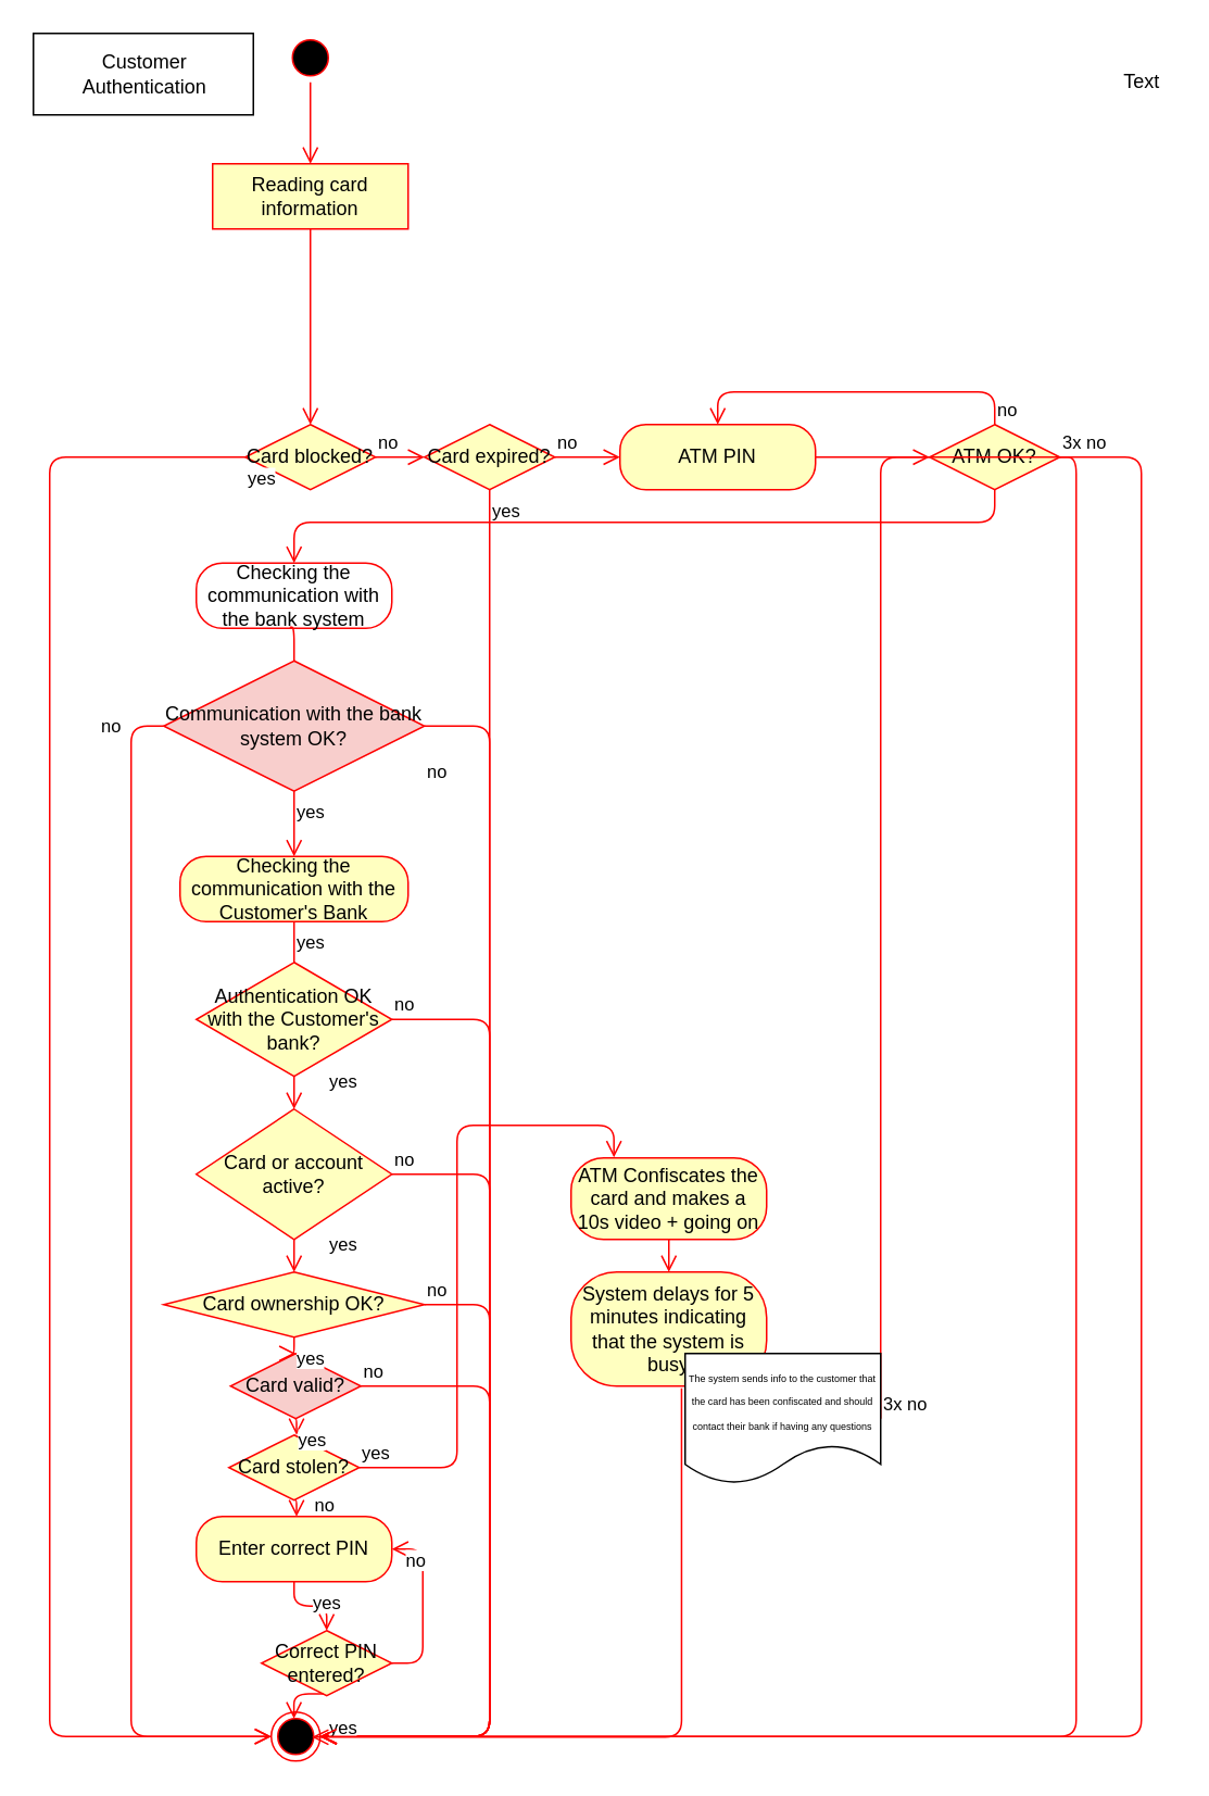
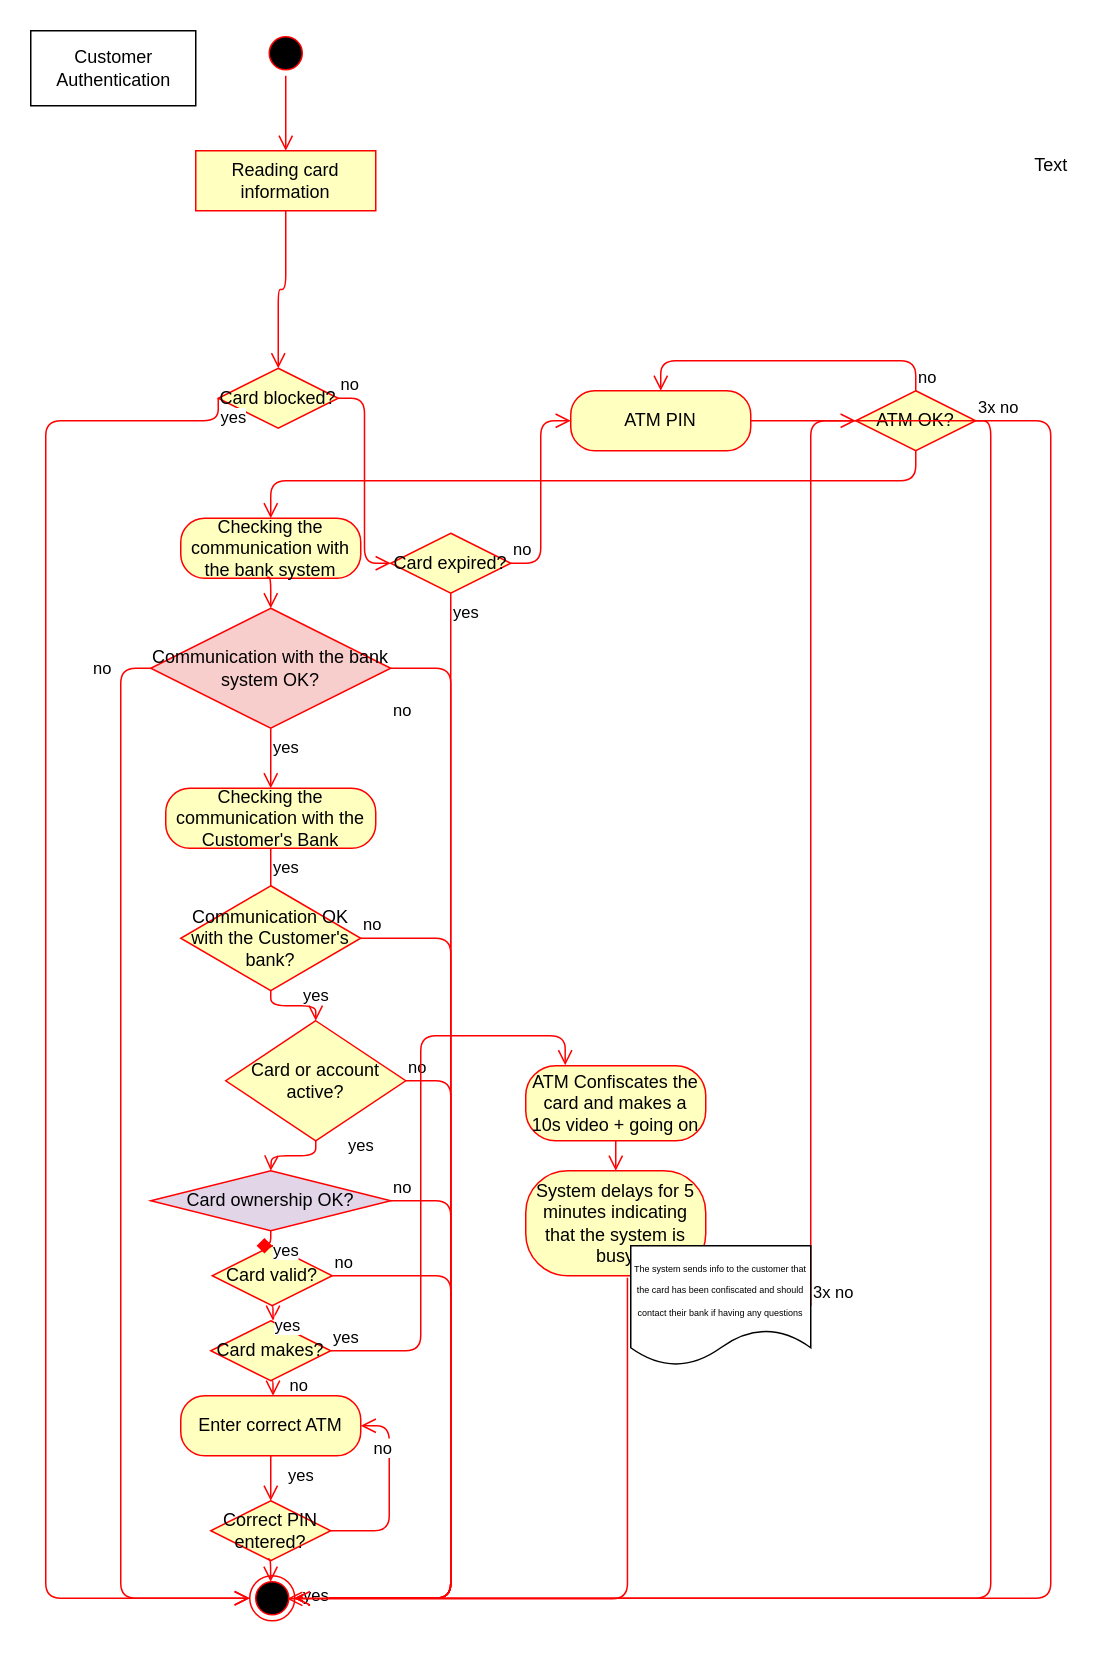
- <mxCell id="4" value="Customer&lt;br&gt;Authentication" style="html=1;" parent="1" vertex="1"><mxGeometry x="20" y="20" width="135" height="50" as="geometry" /></mxCell>
+ <mxCell id="4" value="Customer&lt;br&gt;Authentication" style="html=1;" parent="1" vertex="1"><mxGeometry width="110" height="50" as="geometry" x="20" y="20" /></mxCell>
- <mxCell id="26" value="Text" style="text;html=1;align=center;verticalAlign=middle;resizable=0;points=[];autosize=1;" parent="1" vertex="1"><mxGeometry x="680" y="40" width="40" height="20" as="geometry" /></mxCell>
+ <mxCell id="26" value="Text" style="text;html=1;align=center;verticalAlign=middle;resizable=0;points=[];autosize=1;" parent="1" vertex="1"><mxGeometry x="680" y="100" width="40" height="20" as="geometry" /></mxCell>
- <mxCell id="15" value="Card blocked?" style="rhombus;whiteSpace=wrap;html=1;fillColor=#ffffc0;strokeColor=#ff0000;" parent="1" vertex="1"><mxGeometry x="150" y="260" width="80" height="40" as="geometry" /></mxCell>
+ <mxCell id="15" value="Card blocked?" style="rhombus;whiteSpace=wrap;html=1;fillColor=#ffffc0;strokeColor=#ff0000;" parent="1" vertex="1"><mxGeometry x="145" y="245" width="80" height="40" as="geometry" /></mxCell>
- <mxCell id="18" value="Card expired?" style="rhombus;whiteSpace=wrap;html=1;fillColor=#ffffc0;strokeColor=#ff0000;" parent="1" vertex="1"><mxGeometry x="260" y="260" width="80" height="40" as="geometry" /></mxCell>
+ <mxCell id="18" value="Card expired?" style="rhombus;whiteSpace=wrap;html=1;fillColor=#ffffc0;strokeColor=#ff0000;" parent="1" vertex="1"><mxGeometry x="260" y="355" width="80" height="40" as="geometry" /></mxCell>
- <mxCell id="8" value="Checking the communication with the bank system" style="rounded=1;whiteSpace=wrap;html=1;arcSize=40;fontColor=#000000;fillColor=#ffffff;strokeColor=#ff0000;" parent="1" vertex="1"><mxGeometry x="120" y="345" width="120" height="40" as="geometry" /></mxCell>
+ <mxCell id="8" value="Checking the communication with the bank system" style="rounded=1;whiteSpace=wrap;html=1;arcSize=40;fontColor=#000000;fillColor=#ffffc0;strokeColor=#ff0000;" parent="1" vertex="1"><mxGeometry x="120" y="345" width="120" height="40" as="geometry" /></mxCell>
- <mxCell id="11" value="" style="edgeStyle=orthogonalEdgeStyle;html=1;verticalAlign=bottom;endArrow=none;endSize=8;strokeColor=#ff0000;exitX=0.478;exitY=0.983;exitDx=0;exitDy=0;exitPerimeter=0;entryX=0.5;entryY=0;entryDx=0;entryDy=0;" parent="1" source="8" target="5" edge="1"><mxGeometry relative="1" as="geometry"><mxPoint x="160" y="425" as="targetPoint" /><mxPoint x="200" y="415" as="sourcePoint" /><Array as="points"><mxPoint x="180" y="384" /></Array></mxGeometry></mxCell>
+ <mxCell id="11" value="" style="edgeStyle=orthogonalEdgeStyle;html=1;verticalAlign=bottom;endArrow=open;endSize=8;strokeColor=#ff0000;exitX=0.478;exitY=0.983;exitDx=0;exitDy=0;exitPerimeter=0;entryX=0.5;entryY=0;entryDx=0;entryDy=0;" parent="1" source="8" target="5" edge="1"><mxGeometry relative="1" as="geometry"><mxPoint x="160" y="425" as="targetPoint" /><mxPoint x="200" y="415" as="sourcePoint" /><Array as="points"><mxPoint x="180" y="384" /></Array></mxGeometry></mxCell>
- <mxCell id="27" value="Authentication OK with the Customer's bank?&lt;br&gt;" style="rhombus;whiteSpace=wrap;html=1;fillColor=#ffffc0;strokeColor=#ff0000;" parent="1" vertex="1"><mxGeometry x="120" y="590" width="120" height="70" as="geometry" /></mxCell>
+ <mxCell id="27" value="Communication OK with the Customer's bank?&lt;br&gt;" style="rhombus;whiteSpace=wrap;html=1;fillColor=#ffffc0;strokeColor=#ff0000;" parent="1" vertex="1"><mxGeometry x="120" y="590" width="120" height="70" as="geometry" /></mxCell>
- <mxCell id="30" value="Card or account active?" style="rhombus;whiteSpace=wrap;html=1;fillColor=#ffffc0;strokeColor=#ff0000;" parent="1" vertex="1"><mxGeometry x="120" y="680" width="120" height="80" as="geometry" /></mxCell>
+ <mxCell id="30" value="Card or account active?" style="rhombus;whiteSpace=wrap;html=1;fillColor=#ffffc0;strokeColor=#ff0000;" parent="1" vertex="1"><mxGeometry x="150" y="680" width="120" height="80" as="geometry" /></mxCell>
- <mxCell id="33" value="Card ownership OK?" style="rhombus;whiteSpace=wrap;html=1;fillColor=#ffffc0;strokeColor=#ff0000;" parent="1" vertex="1"><mxGeometry x="100" y="780" width="160" height="40" as="geometry" /></mxCell>
+ <mxCell id="33" value="Card ownership OK?" style="rhombus;whiteSpace=wrap;html=1;fillColor=#e1d5e7;strokeColor=#ff0000;" parent="1" vertex="1"><mxGeometry x="100" y="780" width="160" height="40" as="geometry" /></mxCell>
- <mxCell id="46" value="yes" style="edgeStyle=orthogonalEdgeStyle;html=1;align=left;verticalAlign=top;endArrow=open;endSize=8;strokeColor=#ff0000;" edge="1" parent="1" source="33" target="45"><mxGeometry x="-1" relative="1" as="geometry"><mxPoint x="180" y="860" as="targetPoint" /><mxPoint x="180" y="820" as="sourcePoint" /></mxGeometry></mxCell>
+ <mxCell id="46" value="yes" style="edgeStyle=orthogonalEdgeStyle;html=1;align=left;verticalAlign=top;endArrow=diamond;endSize=8;strokeColor=#ff0000;" edge="1" parent="1" source="33" target="45"><mxGeometry x="-1" relative="1" as="geometry"><mxPoint x="180" y="860" as="targetPoint" /><mxPoint x="180" y="820" as="sourcePoint" /></mxGeometry></mxCell>
- <mxCell id="45" value="Card valid?" style="rhombus;whiteSpace=wrap;html=1;fillColor=#f8cecc;strokeColor=#ff0000;" parent="1" vertex="1"><mxGeometry x="141" y="830" width="80" height="40" as="geometry" /></mxCell>
+ <mxCell id="45" value="Card valid?" style="rhombus;whiteSpace=wrap;html=1;fillColor=#ffffc0;strokeColor=#ff0000;" parent="1" vertex="1"><mxGeometry x="141" y="830" width="80" height="40" as="geometry" /></mxCell>
- <mxCell id="43" value="Card stolen?" style="rhombus;whiteSpace=wrap;html=1;fillColor=#ffffc0;strokeColor=#ff0000;" vertex="1" parent="1"><mxGeometry x="140" y="880" width="80" height="40" as="geometry" /></mxCell>
+ <mxCell id="43" value="Card makes?" style="rhombus;whiteSpace=wrap;html=1;fillColor=#ffffc0;strokeColor=#ff0000;" vertex="1" parent="1"><mxGeometry x="140" y="880" width="80" height="40" as="geometry" /></mxCell>
- <mxCell id="35" value="Enter correct PIN" style="rounded=1;whiteSpace=wrap;html=1;arcSize=40;fontColor=#000000;fillColor=#ffffc0;strokeColor=#ff0000;" parent="1" vertex="1"><mxGeometry x="120" y="930" width="120" height="40" as="geometry" /></mxCell>
+ <mxCell id="35" value="Enter correct ATM" style="rounded=1;whiteSpace=wrap;html=1;arcSize=40;fontColor=#000000;fillColor=#ffffc0;strokeColor=#ff0000;" parent="1" vertex="1"><mxGeometry x="120" y="930" width="120" height="40" as="geometry" /></mxCell>
- <mxCell id="37" value="Correct PIN entered?" style="rhombus;whiteSpace=wrap;html=1;fillColor=#ffffc0;strokeColor=#ff0000;" parent="1" vertex="1"><mxGeometry x="160" y="1000" width="80" height="40" as="geometry" /></mxCell>
+ <mxCell id="37" value="Correct PIN entered?" style="rhombus;whiteSpace=wrap;html=1;fillColor=#ffffc0;strokeColor=#ff0000;" parent="1" vertex="1"><mxGeometry x="140" y="1000" width="80" height="40" as="geometry" /></mxCell>
